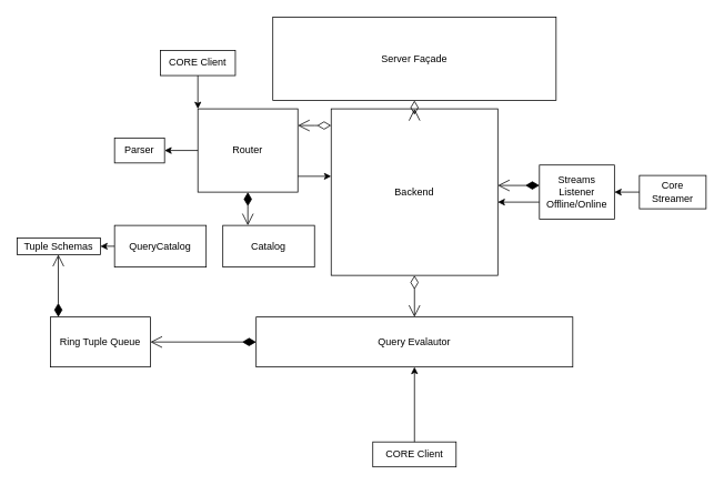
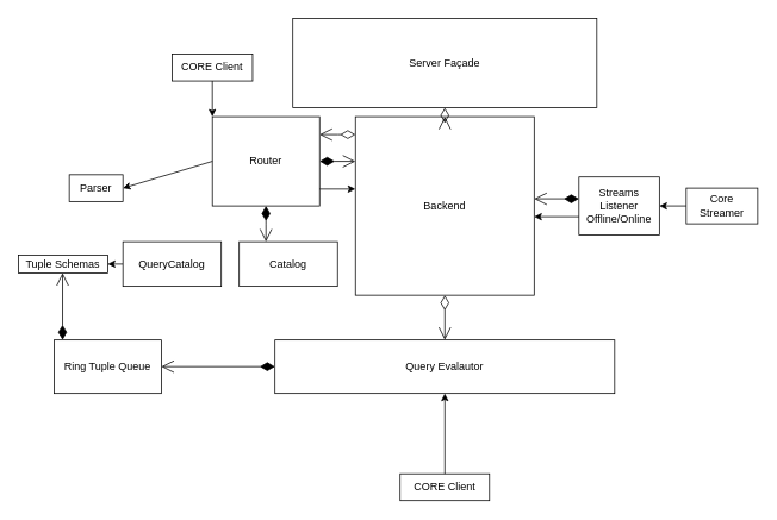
- <mxCell id="12" value="Parser" style="whiteSpace=wrap;html=1;" parent="1" vertex="1"><mxGeometry x="137" y="165" width="60" height="30" as="geometry" /></mxCell>
+ <mxCell id="12" value="Parser" style="whiteSpace=wrap;html=1;" parent="1" vertex="1"><mxGeometry x="77" y="195" width="60" height="30" as="geometry" /></mxCell>
+ <mxCell id="18" value="" style="endArrow=open;html=1;endSize=12;startArrow=diamondThin;startSize=14;startFill=1;edgeStyle=orthogonalEdgeStyle;align=left;verticalAlign=bottom;rounded=0;exitX=1;exitY=0.5;exitDx=0;exitDy=0;entryX=0;entryY=0.25;entryDx=0;entryDy=0;" parent="1" source="11" target="3" edge="1"><mxGeometry x="-1" y="3" relative="1" as="geometry"><mxPoint x="177" y="610" as="sourcePoint" /><mxPoint x="337" y="610" as="targetPoint" /></mxGeometry></mxCell>
